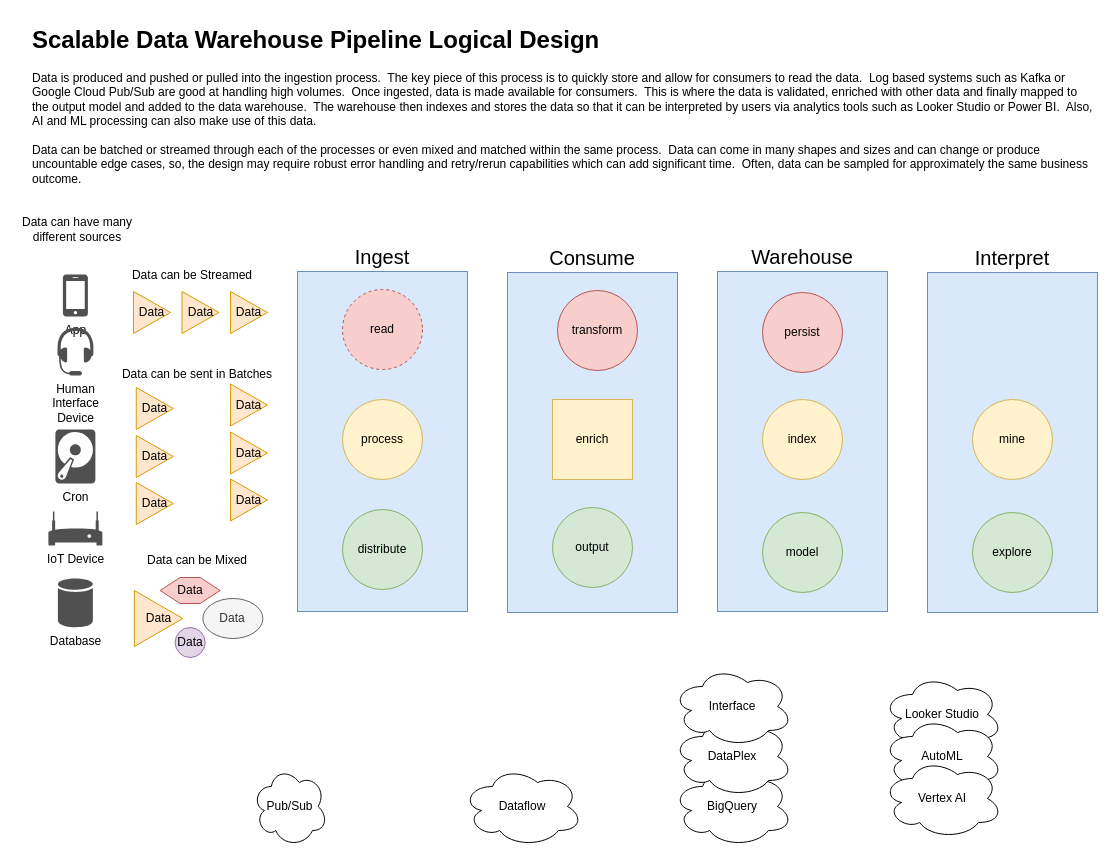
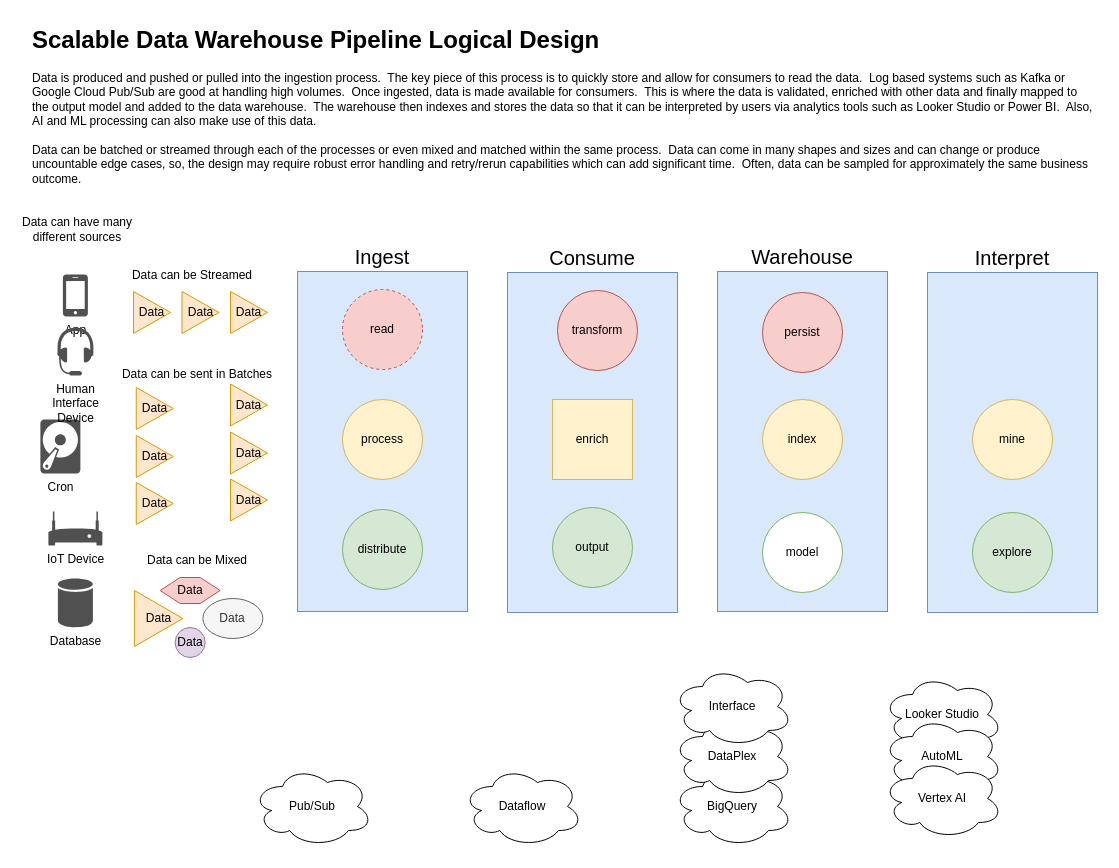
- <mxCell id="13" value="Cron" style="sketch=0;pointerEvents=1;shadow=0;dashed=0;html=1;strokeColor=none;fillColor=#505050;labelPosition=center;verticalLabelPosition=bottom;verticalAlign=top;outlineConnect=0;align=center;shape=mxgraph.office.devices.hard_disk;" parent="1" vertex="1"><mxGeometry x="54.88" y="429" width="40" height="54" as="geometry" /></mxCell>
+ <mxCell id="13" value="Cron" style="sketch=0;pointerEvents=1;shadow=0;dashed=0;html=1;strokeColor=none;fillColor=#505050;labelPosition=center;verticalLabelPosition=bottom;verticalAlign=top;outlineConnect=0;align=center;shape=mxgraph.office.devices.hard_disk;" parent="1" vertex="1"><mxGeometry x="39.88" y="419" width="40" height="54" as="geometry" /></mxCell>
- <mxCell id="23" value="model" style="ellipse;whiteSpace=wrap;html=1;aspect=fixed;fillColor=#d5e8d4;strokeColor=#82b366;" parent="1" vertex="1"><mxGeometry x="762" y="512" width="80" height="80" as="geometry" /></mxCell>
+ <mxCell id="23" value="model" style="ellipse;whiteSpace=wrap;html=1;aspect=fixed;fillColor=#ffffff;strokeColor=#82b366;" parent="1" vertex="1"><mxGeometry x="762" y="512" width="80" height="80" as="geometry" /></mxCell>
- <mxCell id="6" value="Pub/Sub" style="ellipse;shape=cloud;whiteSpace=wrap;html=1;" parent="1" vertex="1"><mxGeometry x="252" y="766" width="75" height="80" as="geometry" /></mxCell>
+ <mxCell id="6" value="Pub/Sub" style="ellipse;shape=cloud;whiteSpace=wrap;html=1;" parent="1" vertex="1"><mxGeometry x="252" y="766" width="120" height="80" as="geometry" /></mxCell>
